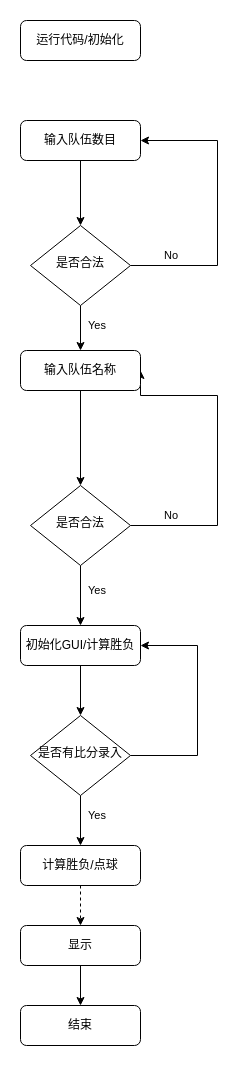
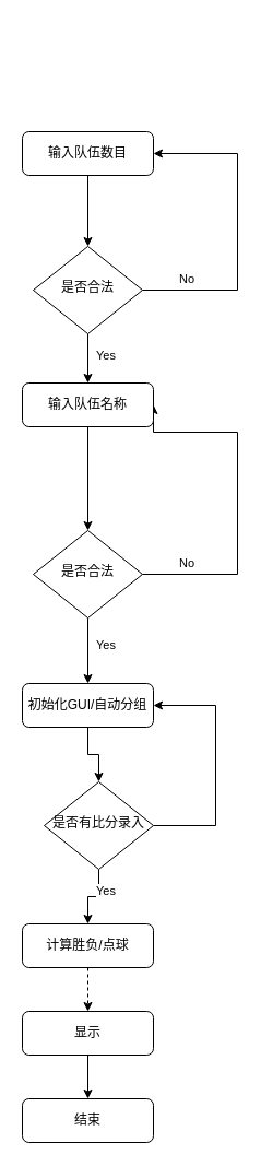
- <mxCell id="2" value="运行代码/初始化" style="rounded=1;whiteSpace=wrap;html=1;fontSize=12;glass=0;strokeWidth=1;shadow=0;" parent="1" vertex="1"><mxGeometry x="20" y="20" width="120" height="40" as="geometry" /></mxCell>
- <mxCell id="16" value="初始化GUI/计算胜负" style="rounded=1;whiteSpace=wrap;html=1;fontSize=12;glass=0;strokeWidth=1;shadow=0;" parent="1" vertex="1"><mxGeometry x="20" y="625" width="120" height="40" as="geometry" /></mxCell>
+ <mxCell id="16" value="初始化GUI/自动分组" style="rounded=1;whiteSpace=wrap;html=1;fontSize=12;glass=0;strokeWidth=1;shadow=0;" parent="1" vertex="1"><mxGeometry x="20" y="625" width="120" height="40" as="geometry" /></mxCell>
- <mxCell id="19" value="是否有比分录入" style="rhombus;whiteSpace=wrap;html=1;shadow=0;fontFamily=Helvetica;fontSize=12;align=center;strokeWidth=1;spacing=6;spacingTop=-4;" parent="1" vertex="1"><mxGeometry x="30" y="715" width="100" height="80" as="geometry" /></mxCell>
+ <mxCell id="19" value="是否有比分录入" style="rhombus;whiteSpace=wrap;html=1;shadow=0;fontFamily=Helvetica;fontSize=12;align=center;strokeWidth=1;spacing=6;spacingTop=-4;" parent="1" vertex="1"><mxGeometry x="40" y="715" width="100" height="80" as="geometry" /></mxCell>
